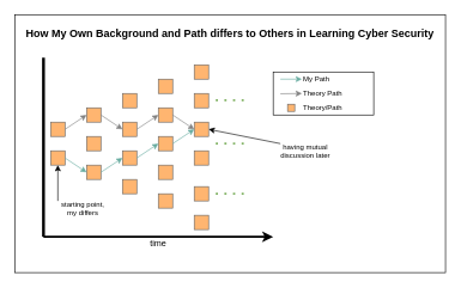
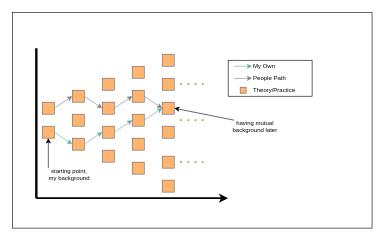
- <mxCell id="46" value="&lt;span&gt;&lt;b&gt;How My Own Background and Path differs to Others in Learning Cyber Security&lt;/b&gt;&lt;/span&gt;" style="text;html=1;align=center;verticalAlign=middle;whiteSpace=wrap;rounded=0;fontSize=15;" vertex="1" parent="1"><mxGeometry x="30" y="30" width="580" height="30" as="geometry" /></mxCell>
- <mxCell id="42" value="My Path" style="text;html=1;align=left;verticalAlign=middle;whiteSpace=wrap;rounded=0;fontSize=10;" vertex="1" parent="1"><mxGeometry x="420" y="100" width="60" height="20" as="geometry" /></mxCell>
+ <mxCell id="42" value="My Own" style="text;html=1;align=left;verticalAlign=middle;whiteSpace=wrap;rounded=0;fontSize=10;" vertex="1" parent="1"><mxGeometry x="420" y="100" width="60" height="20" as="geometry" /></mxCell>
- <mxCell id="43" value="Theory Path" style="text;html=1;align=left;verticalAlign=middle;whiteSpace=wrap;rounded=0;fontSize=10;" vertex="1" parent="1"><mxGeometry x="420" y="120" width="80" height="20" as="geometry" /></mxCell>
+ <mxCell id="43" value="People Path" style="text;html=1;align=left;verticalAlign=middle;whiteSpace=wrap;rounded=0;fontSize=10;" vertex="1" parent="1"><mxGeometry x="420" y="120" width="80" height="20" as="geometry" /></mxCell>
- <mxCell id="45" value="Theory/Path" style="text;html=1;align=left;verticalAlign=middle;whiteSpace=wrap;rounded=0;fontSize=10;" vertex="1" parent="1"><mxGeometry x="420" y="140" width="80" height="20" as="geometry" /></mxCell>
+ <mxCell id="45" value="Theory/Practice" style="text;html=1;align=left;verticalAlign=middle;whiteSpace=wrap;rounded=0;fontSize=10;" vertex="1" parent="1"><mxGeometry x="420" y="140" width="80" height="20" as="geometry" /></mxCell>
- <mxCell id="48" value="having mutual discussion later" style="text;html=1;align=center;verticalAlign=middle;whiteSpace=wrap;rounded=0;fontSize=10;" vertex="1" parent="1"><mxGeometry x="380" y="200" width="90" height="20" as="geometry" /></mxCell>
+ <mxCell id="48" value="having mutual background later" style="text;html=1;align=center;verticalAlign=middle;whiteSpace=wrap;rounded=0;fontSize=10;" vertex="1" parent="1"><mxGeometry x="380" y="200" width="90" height="20" as="geometry" /></mxCell>
- <mxCell id="24" value="starting point,&lt;div&gt;my differs&lt;/div&gt;" style="text;html=1;align=center;verticalAlign=middle;whiteSpace=wrap;rounded=0;fontSize=10;" vertex="1" parent="1"><mxGeometry x="70" y="280" width="90" height="20" as="geometry" /></mxCell>
+ <mxCell id="24" value="starting point,&lt;div&gt;my background&lt;/div&gt;" style="text;html=1;align=center;verticalAlign=middle;whiteSpace=wrap;rounded=0;fontSize=10;" vertex="1" parent="1"><mxGeometry x="70" y="280" width="90" height="20" as="geometry" /></mxCell>
- <mxCell id="20" value="time" style="text;html=1;align=center;verticalAlign=middle;whiteSpace=wrap;rounded=0;" vertex="1" parent="1"><mxGeometry x="190" y="330" width="60" height="20" as="geometry" /></mxCell>
